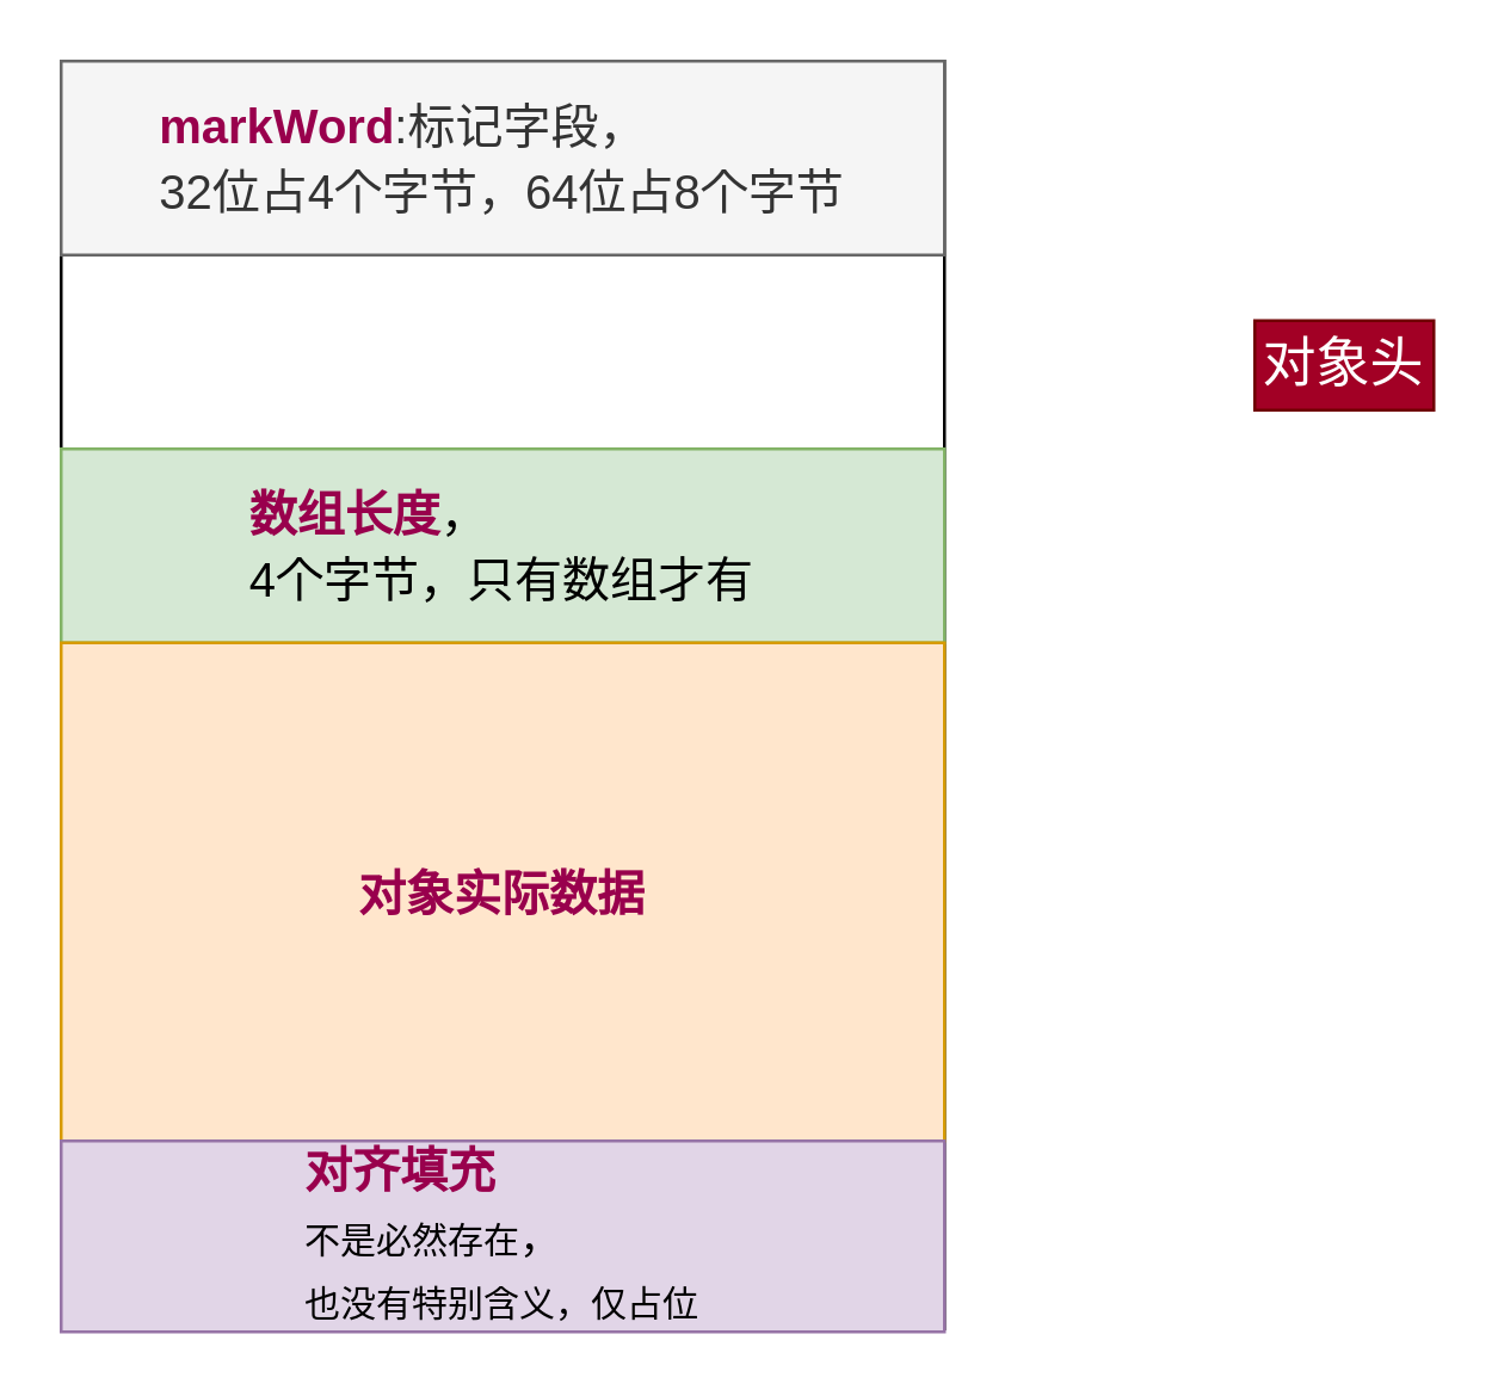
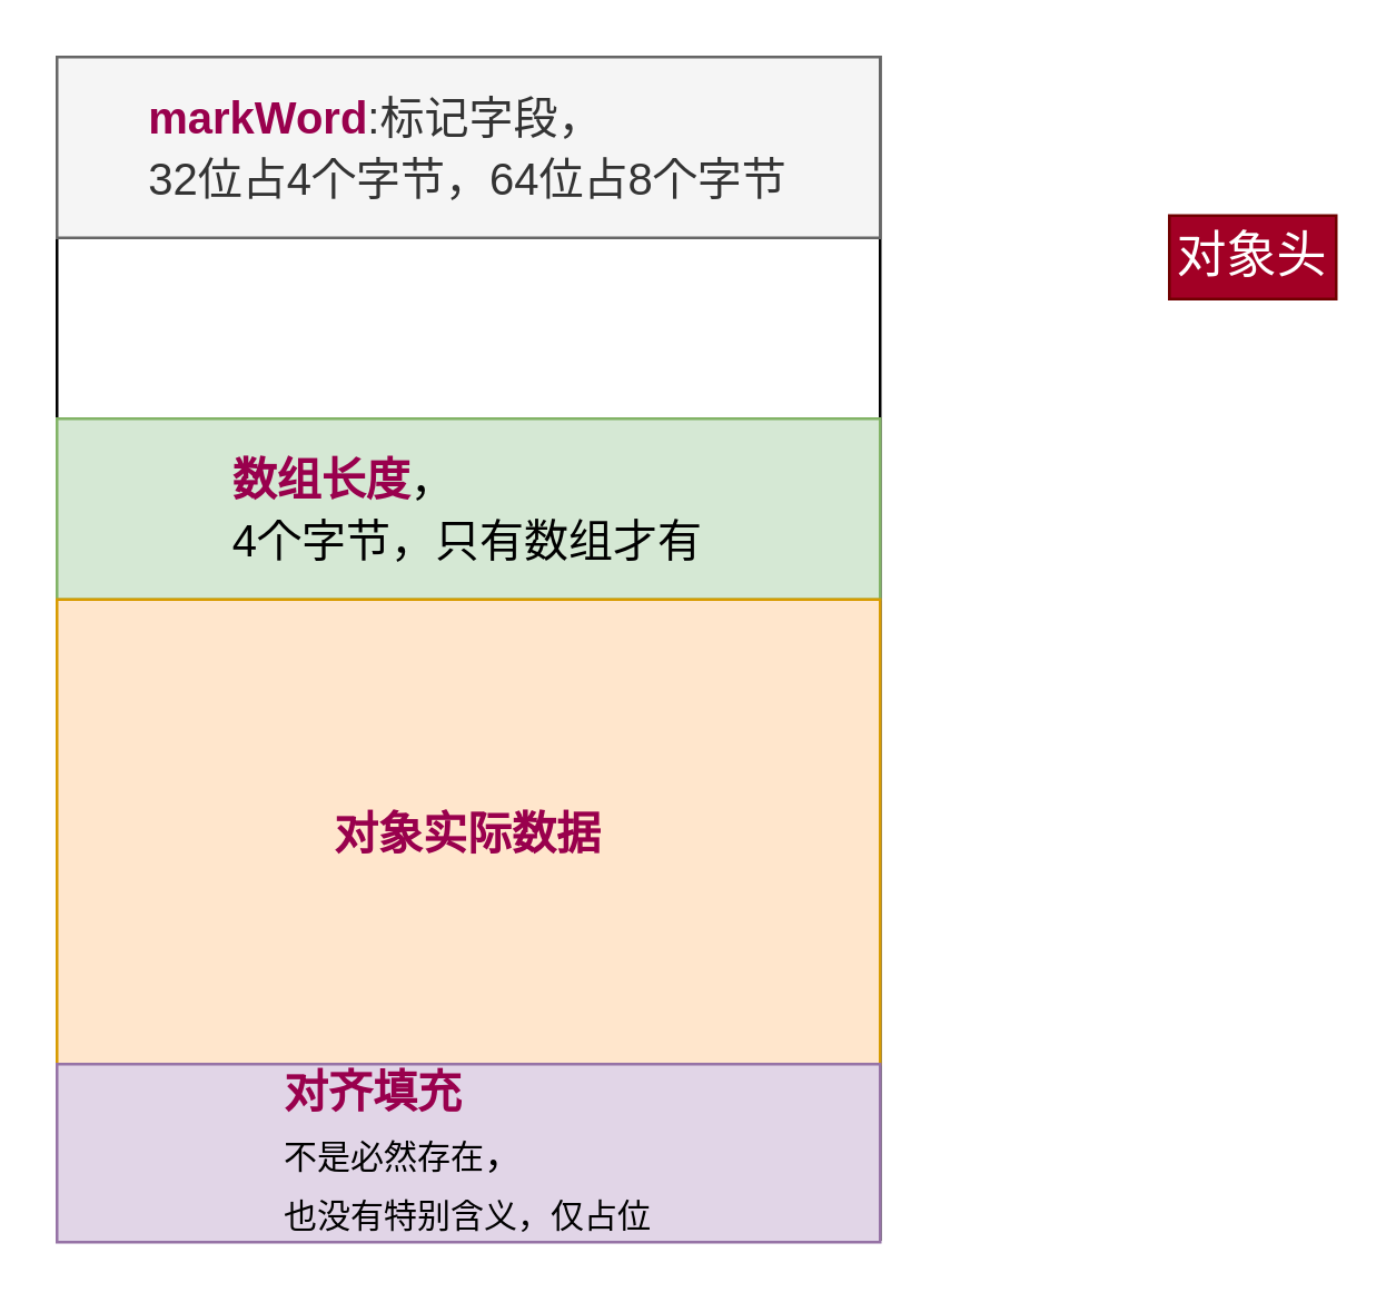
- <mxCell id="5" value="对象头" style="text;html=1;strokeColor=#6F0000;fillColor=#a20025;align=center;verticalAlign=middle;whiteSpace=wrap;rounded=0;fontSize=18;fontColor=#ffffff;" vertex="1" parent="1"><mxGeometry x="420" y="107" width="60" height="30" as="geometry" /></mxCell>
+ <mxCell id="5" value="对象头" style="text;html=1;strokeColor=#6F0000;fillColor=#a20025;align=center;verticalAlign=middle;whiteSpace=wrap;rounded=0;fontSize=18;fontColor=#ffffff;" vertex="1" parent="1"><mxGeometry x="420" y="77" width="60" height="30" as="geometry" /></mxCell>
